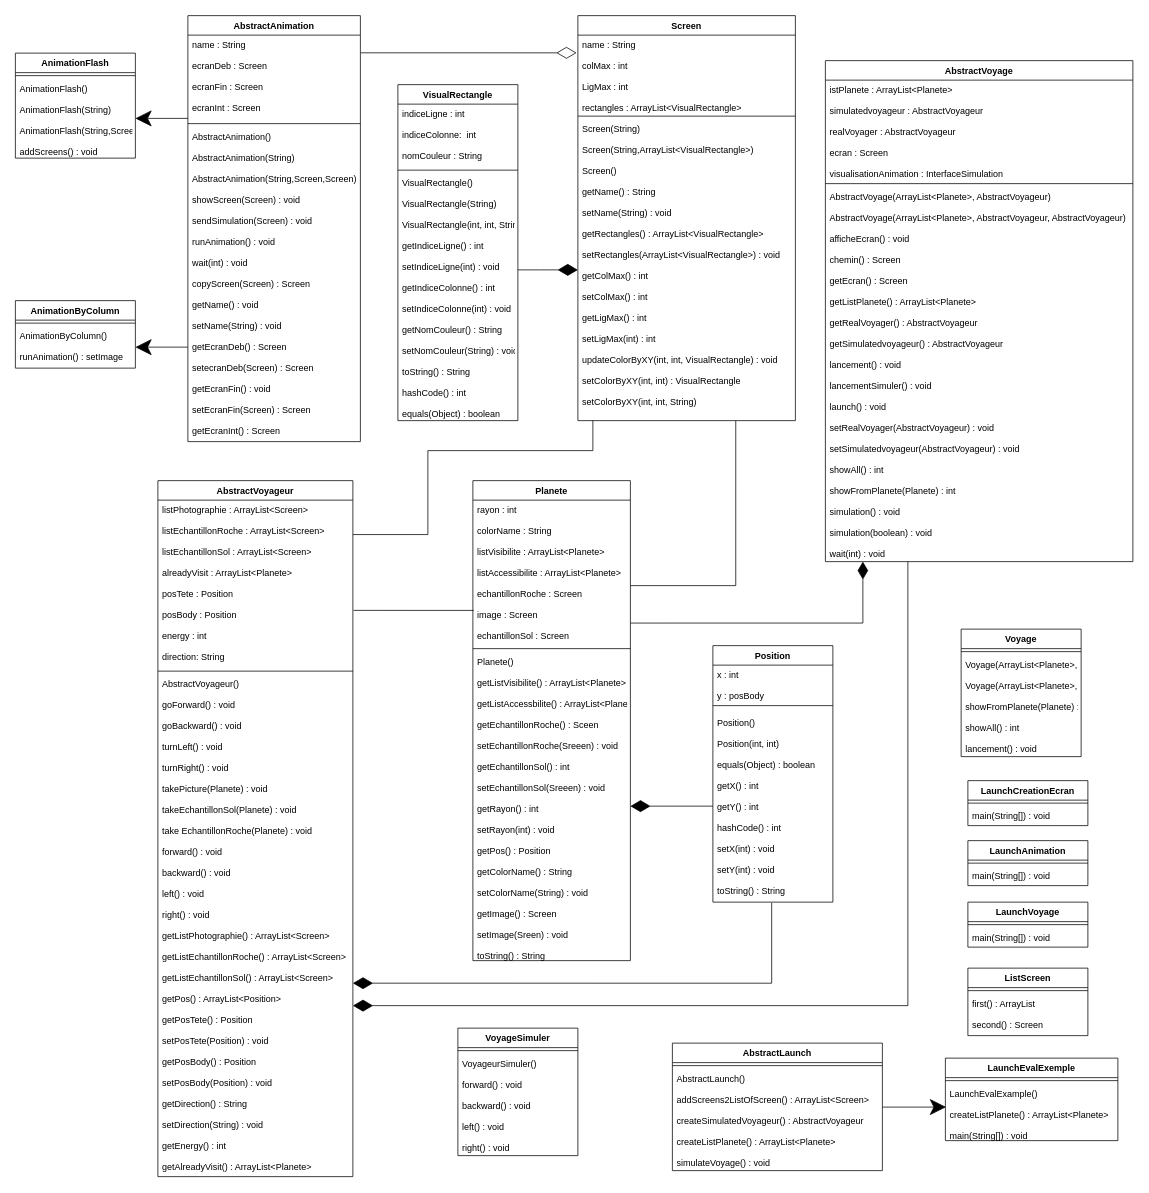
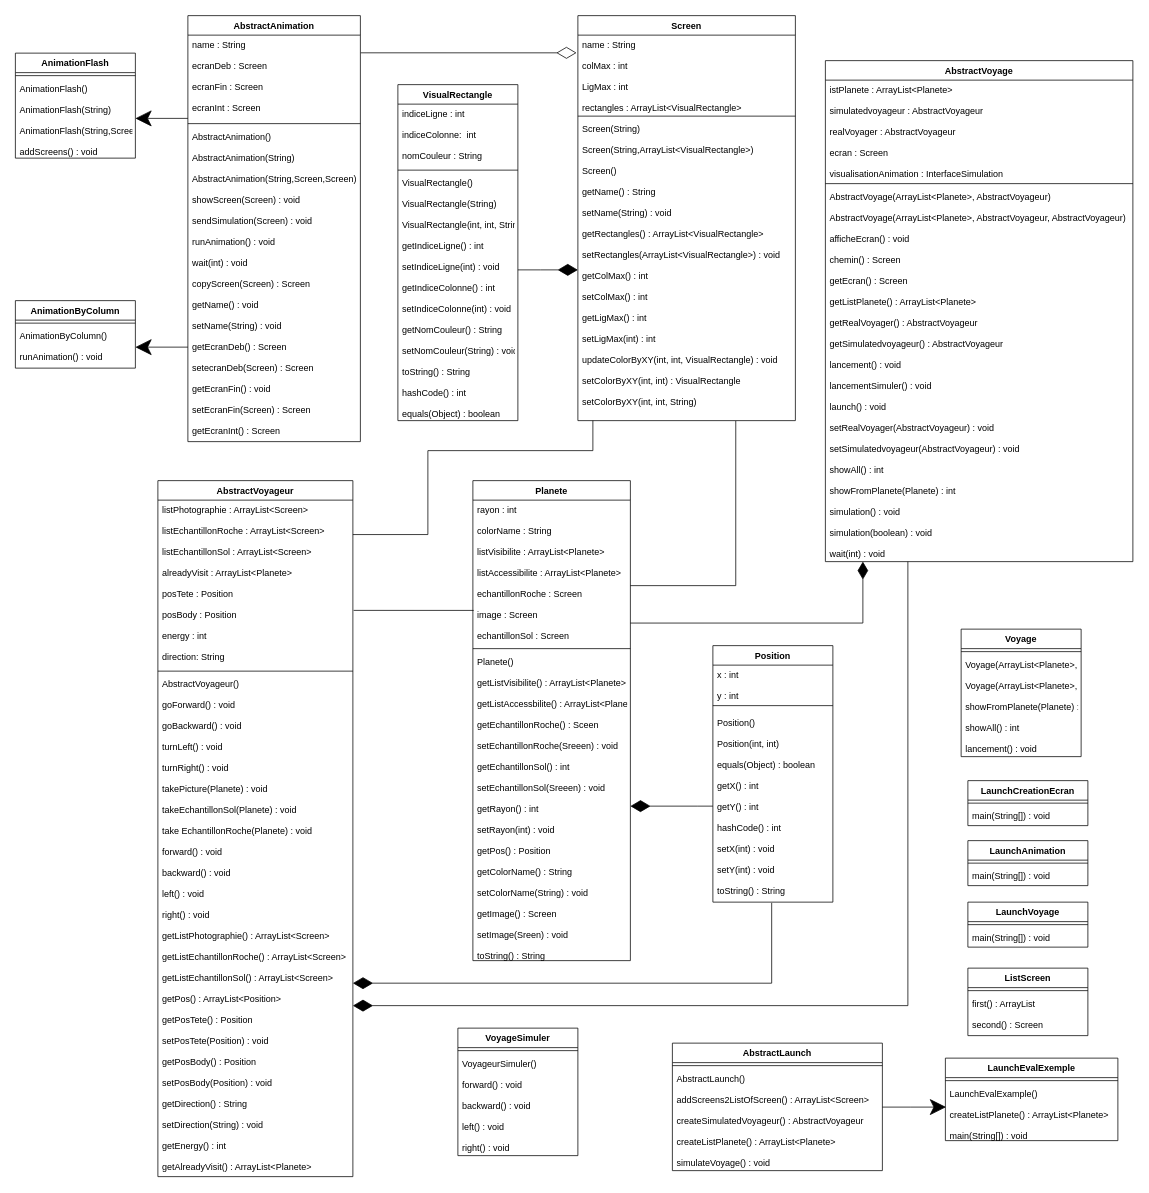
- <mxCell id="57" value="AnimationByColumn()&#10;&#10;runAnimation() : setImage" style="text;strokeColor=none;fillColor=none;align=left;verticalAlign=top;spacingLeft=4;spacingRight=4;overflow=hidden;rotatable=0;points=[[0,0.5],[1,0.5]];portConstraint=eastwest;" vertex="1" parent="55"><mxGeometry y="34" width="160" height="56" as="geometry" /></mxCell>
+ <mxCell id="57" value="AnimationByColumn()&#10;&#10;runAnimation() : void" style="text;strokeColor=none;fillColor=none;align=left;verticalAlign=top;spacingLeft=4;spacingRight=4;overflow=hidden;rotatable=0;points=[[0,0.5],[1,0.5]];portConstraint=eastwest;" vertex="1" parent="55"><mxGeometry y="34" width="160" height="56" as="geometry" /></mxCell>
- <mxCell id="18" value="x : int&#10;&#10;y : posBody" style="text;strokeColor=none;fillColor=none;align=left;verticalAlign=top;spacingLeft=4;spacingRight=4;overflow=hidden;rotatable=0;points=[[0,0.5],[1,0.5]];portConstraint=eastwest;" vertex="1" parent="17"><mxGeometry y="26" width="160" height="44" as="geometry" /></mxCell>
+ <mxCell id="18" value="x : int&#10;&#10;y : int" style="text;strokeColor=none;fillColor=none;align=left;verticalAlign=top;spacingLeft=4;spacingRight=4;overflow=hidden;rotatable=0;points=[[0,0.5],[1,0.5]];portConstraint=eastwest;" vertex="1" parent="17"><mxGeometry y="26" width="160" height="44" as="geometry" /></mxCell>
